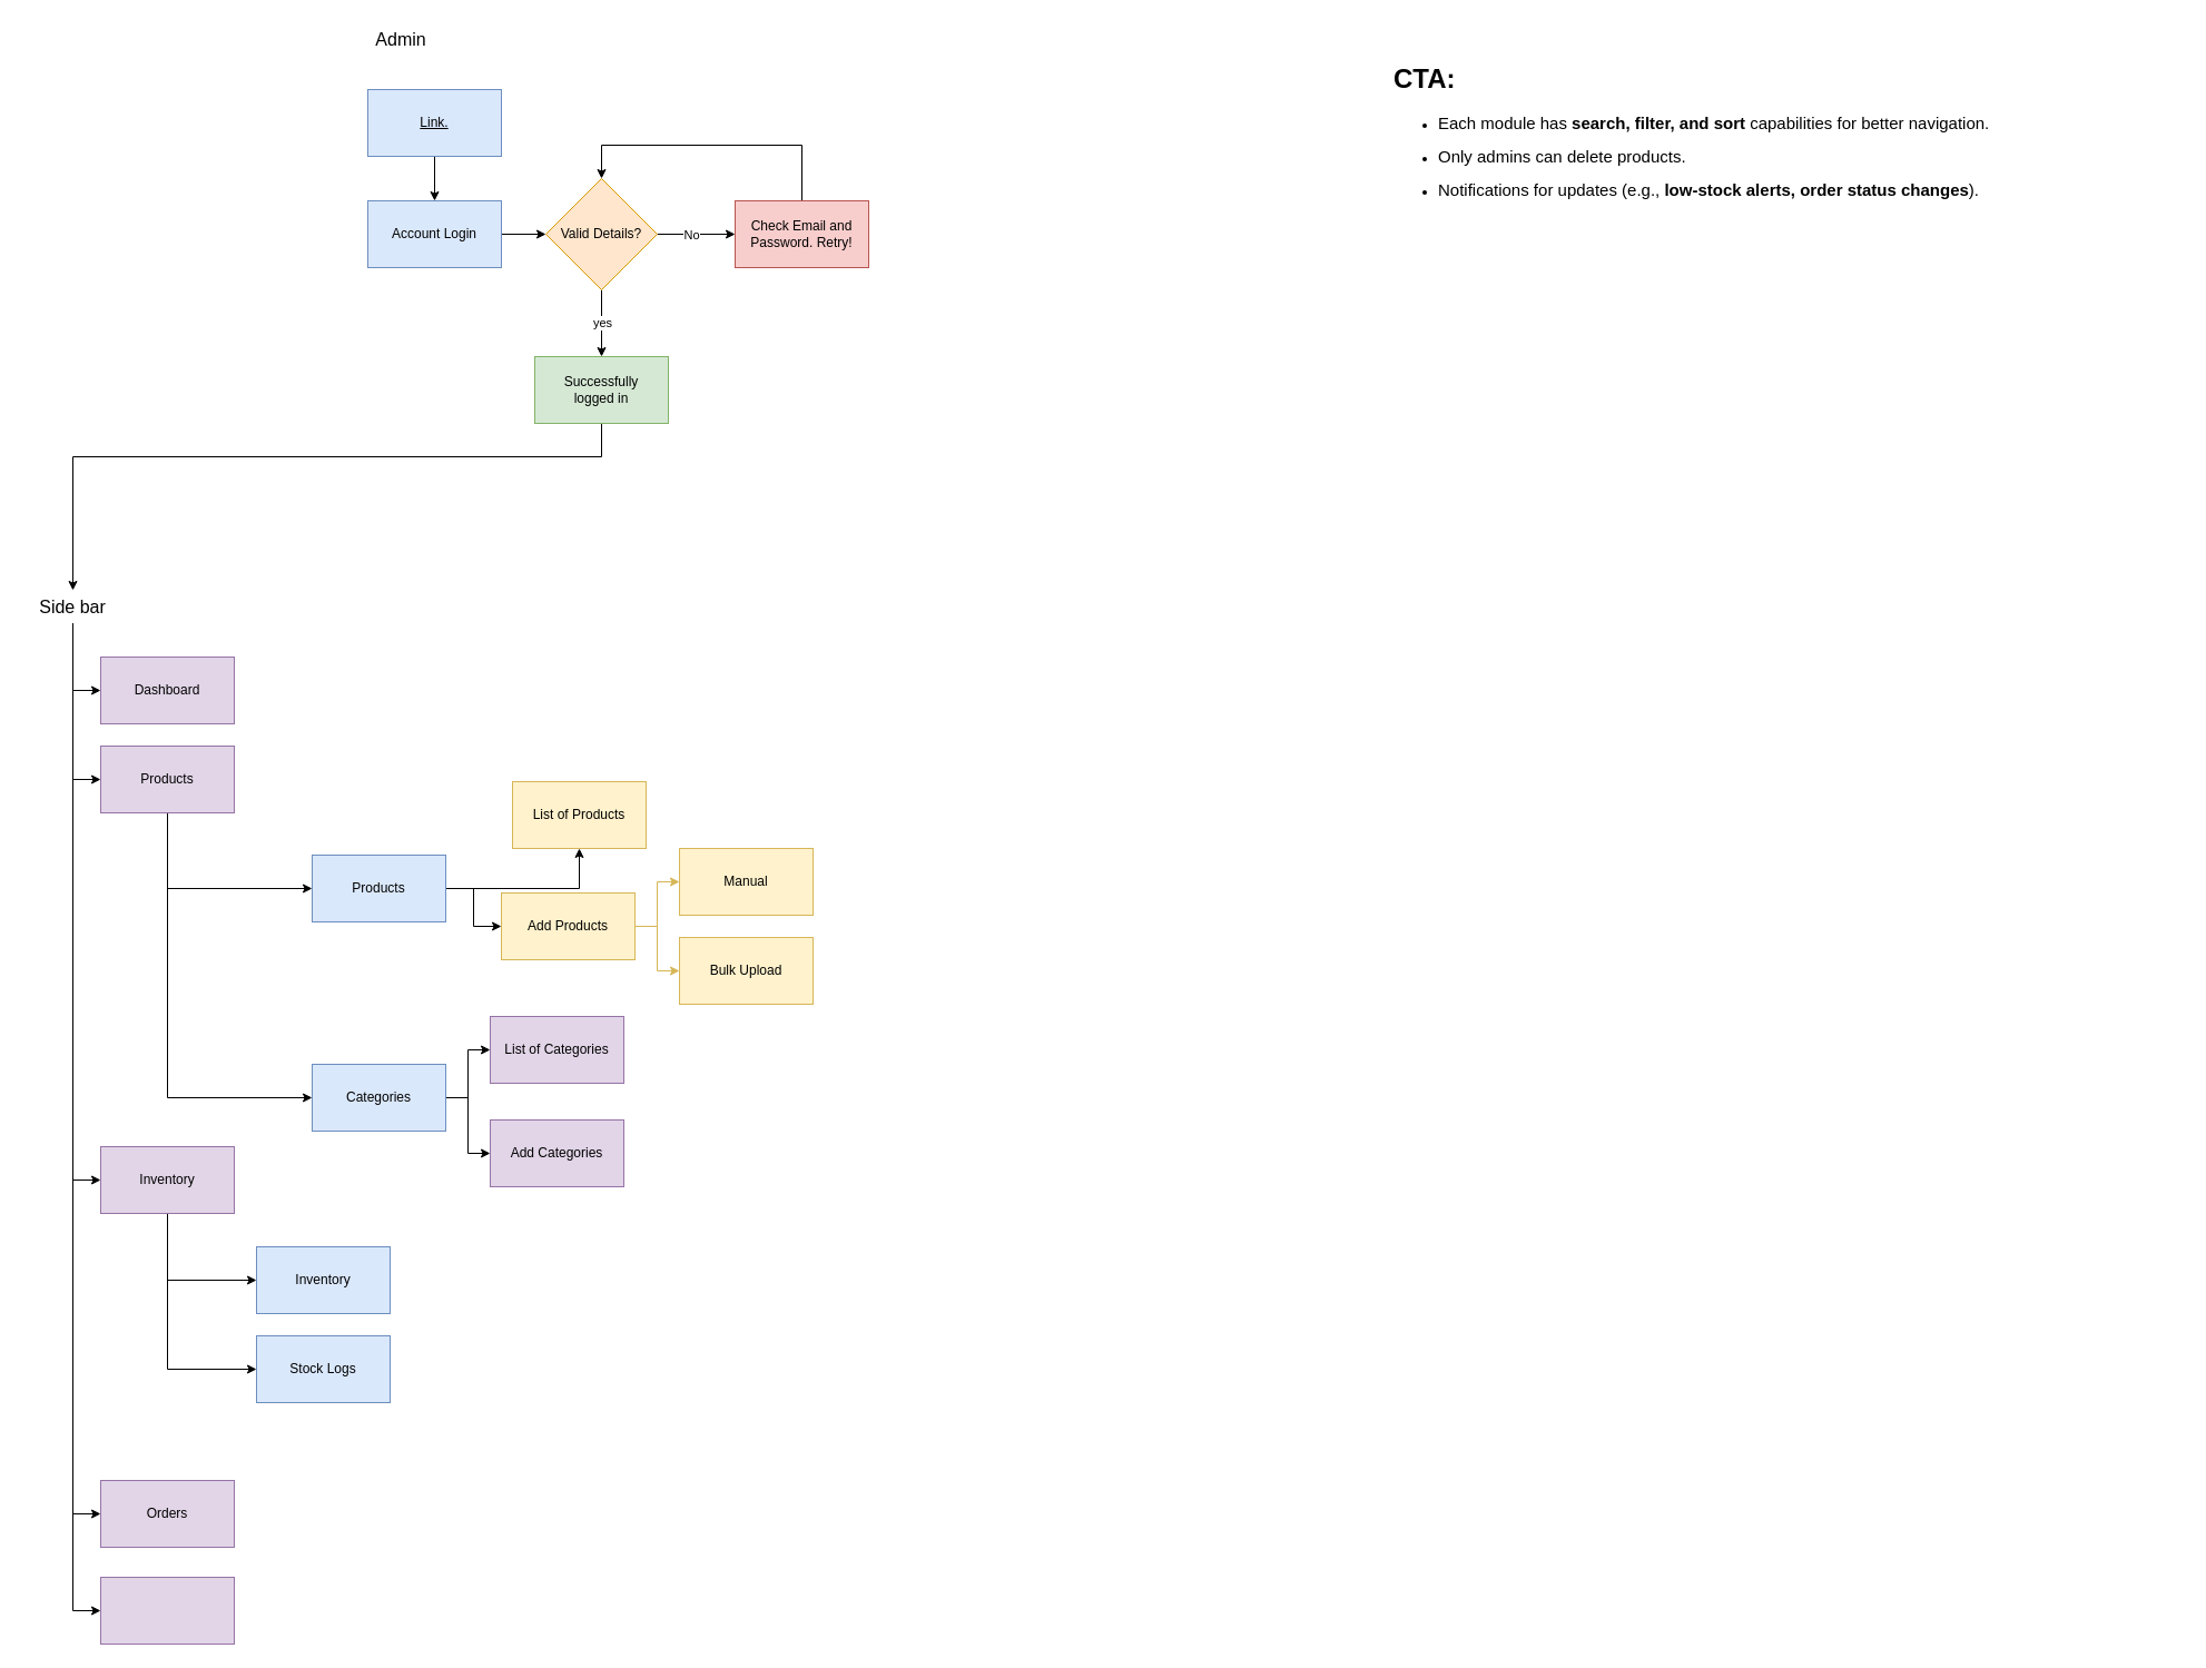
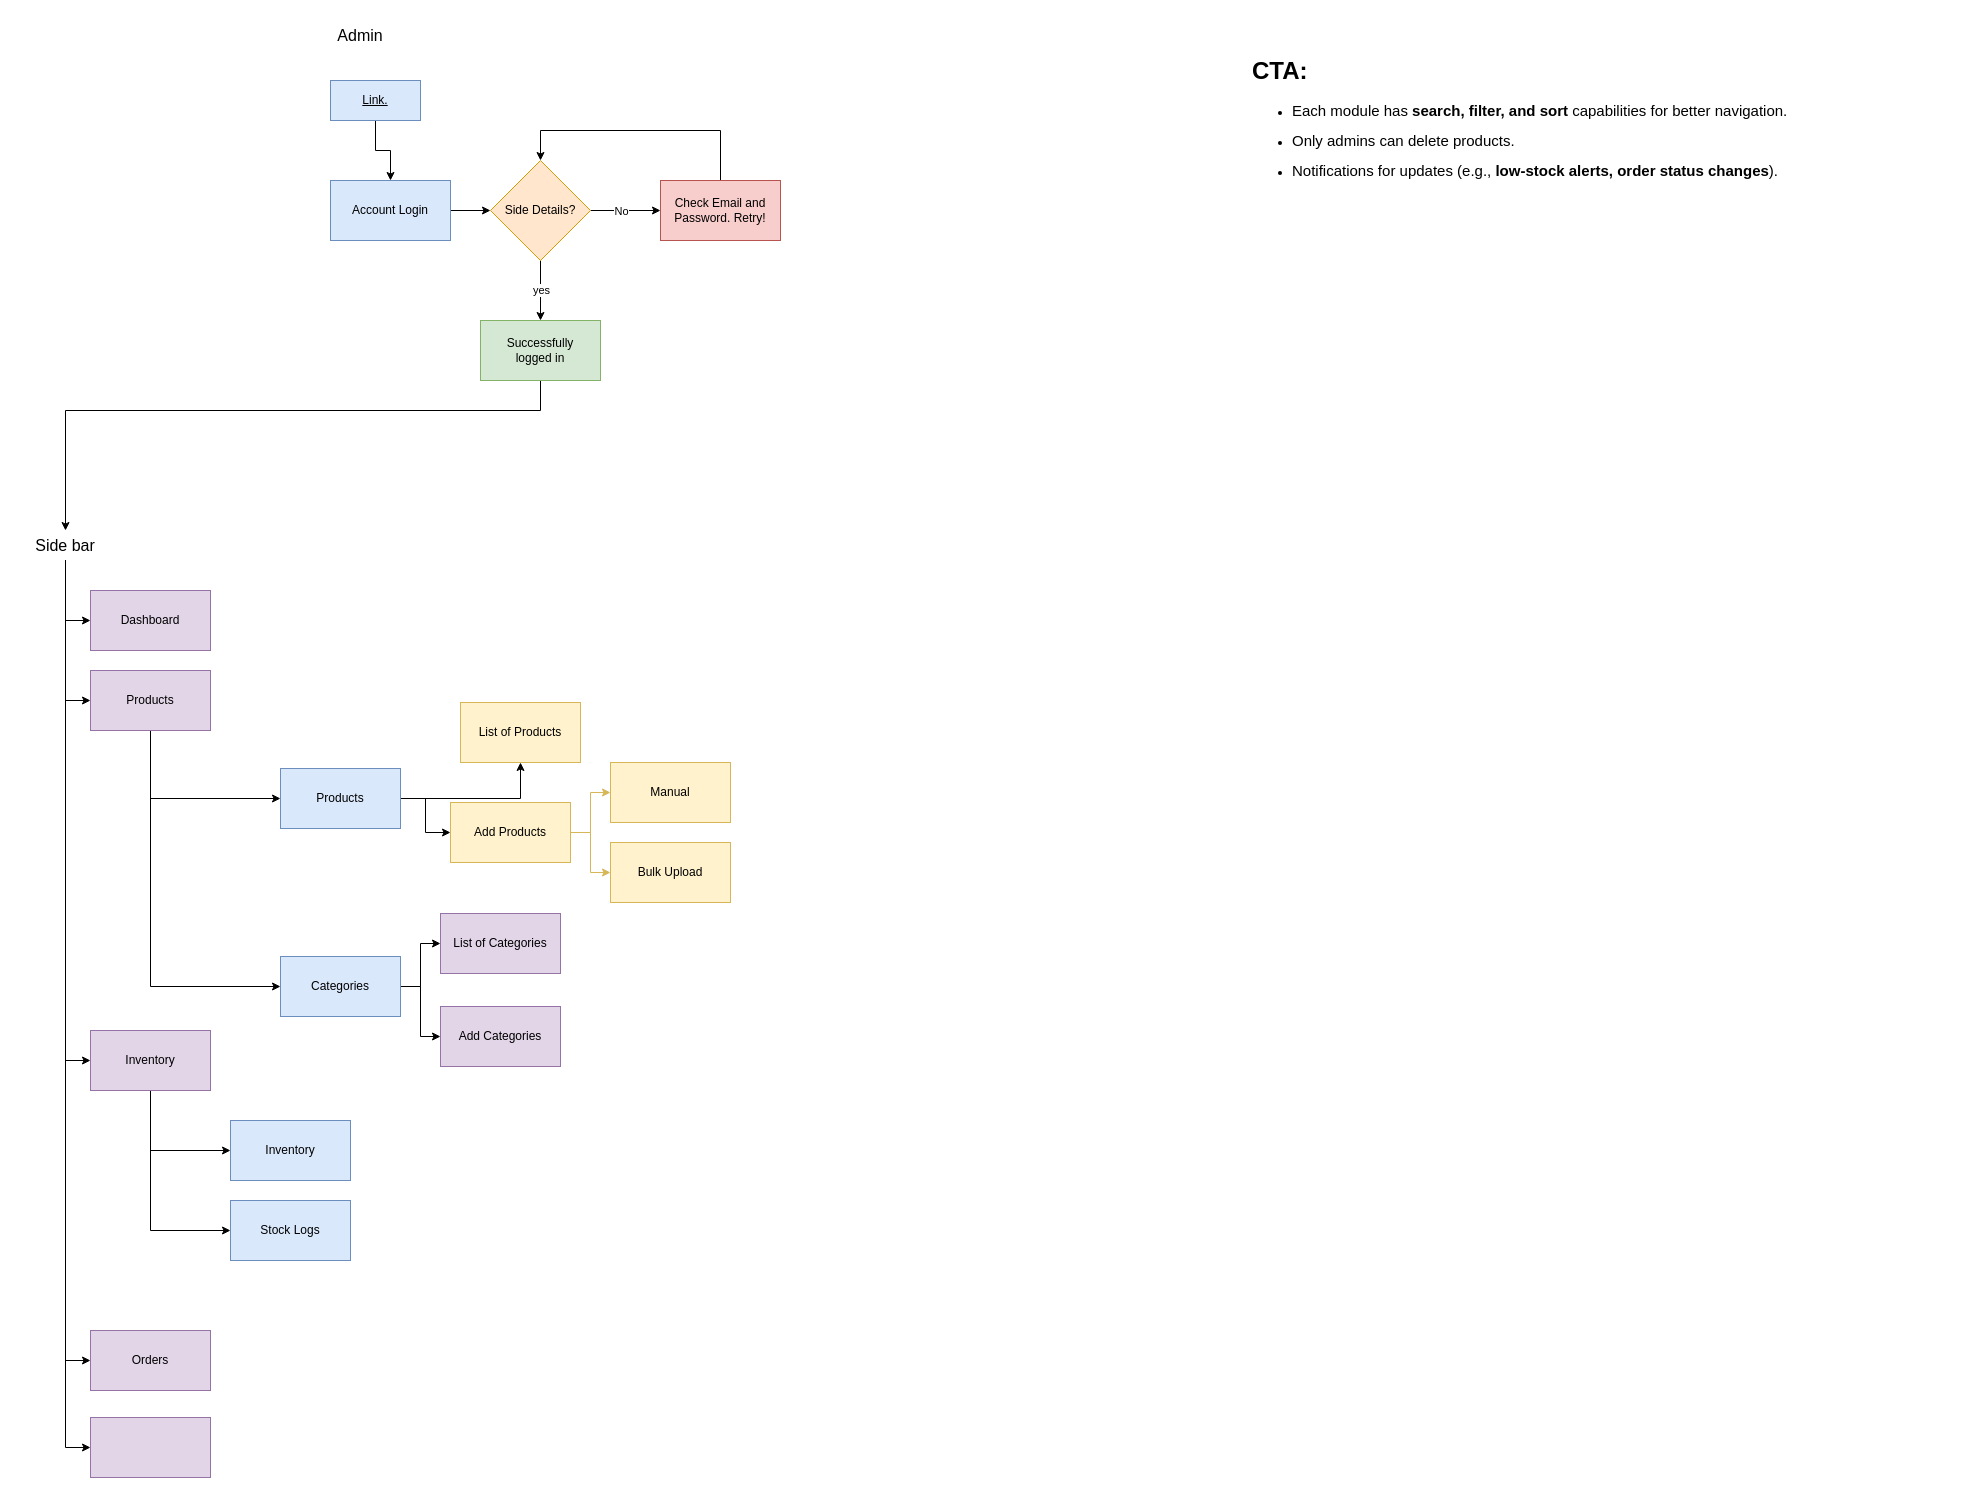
- <mxCell id="3" value="&lt;u&gt;Link.&lt;/u&gt;" style="rounded=0;whiteSpace=wrap;html=1;fillColor=#dae8fc;strokeColor=#6c8ebf;" parent="1" vertex="1"><mxGeometry x="330" y="80" width="120" height="60" as="geometry" /></mxCell>
+ <mxCell id="3" value="&lt;u&gt;Link.&lt;/u&gt;" style="rounded=0;whiteSpace=wrap;html=1;fillColor=#dae8fc;strokeColor=#6c8ebf;" parent="1" vertex="1"><mxGeometry x="330" y="80" width="90" height="40" as="geometry" /></mxCell>
- <mxCell id="11" value="Valid Details?" style="rhombus;whiteSpace=wrap;html=1;fillColor=#ffe6cc;strokeColor=#d79b00;" vertex="1" parent="1"><mxGeometry x="490" y="160" width="100" height="100" as="geometry" /></mxCell>
+ <mxCell id="11" value="Side Details?" style="rhombus;whiteSpace=wrap;html=1;fillColor=#ffe6cc;strokeColor=#d79b00;" vertex="1" parent="1"><mxGeometry x="490" y="160" width="100" height="100" as="geometry" /></mxCell>
